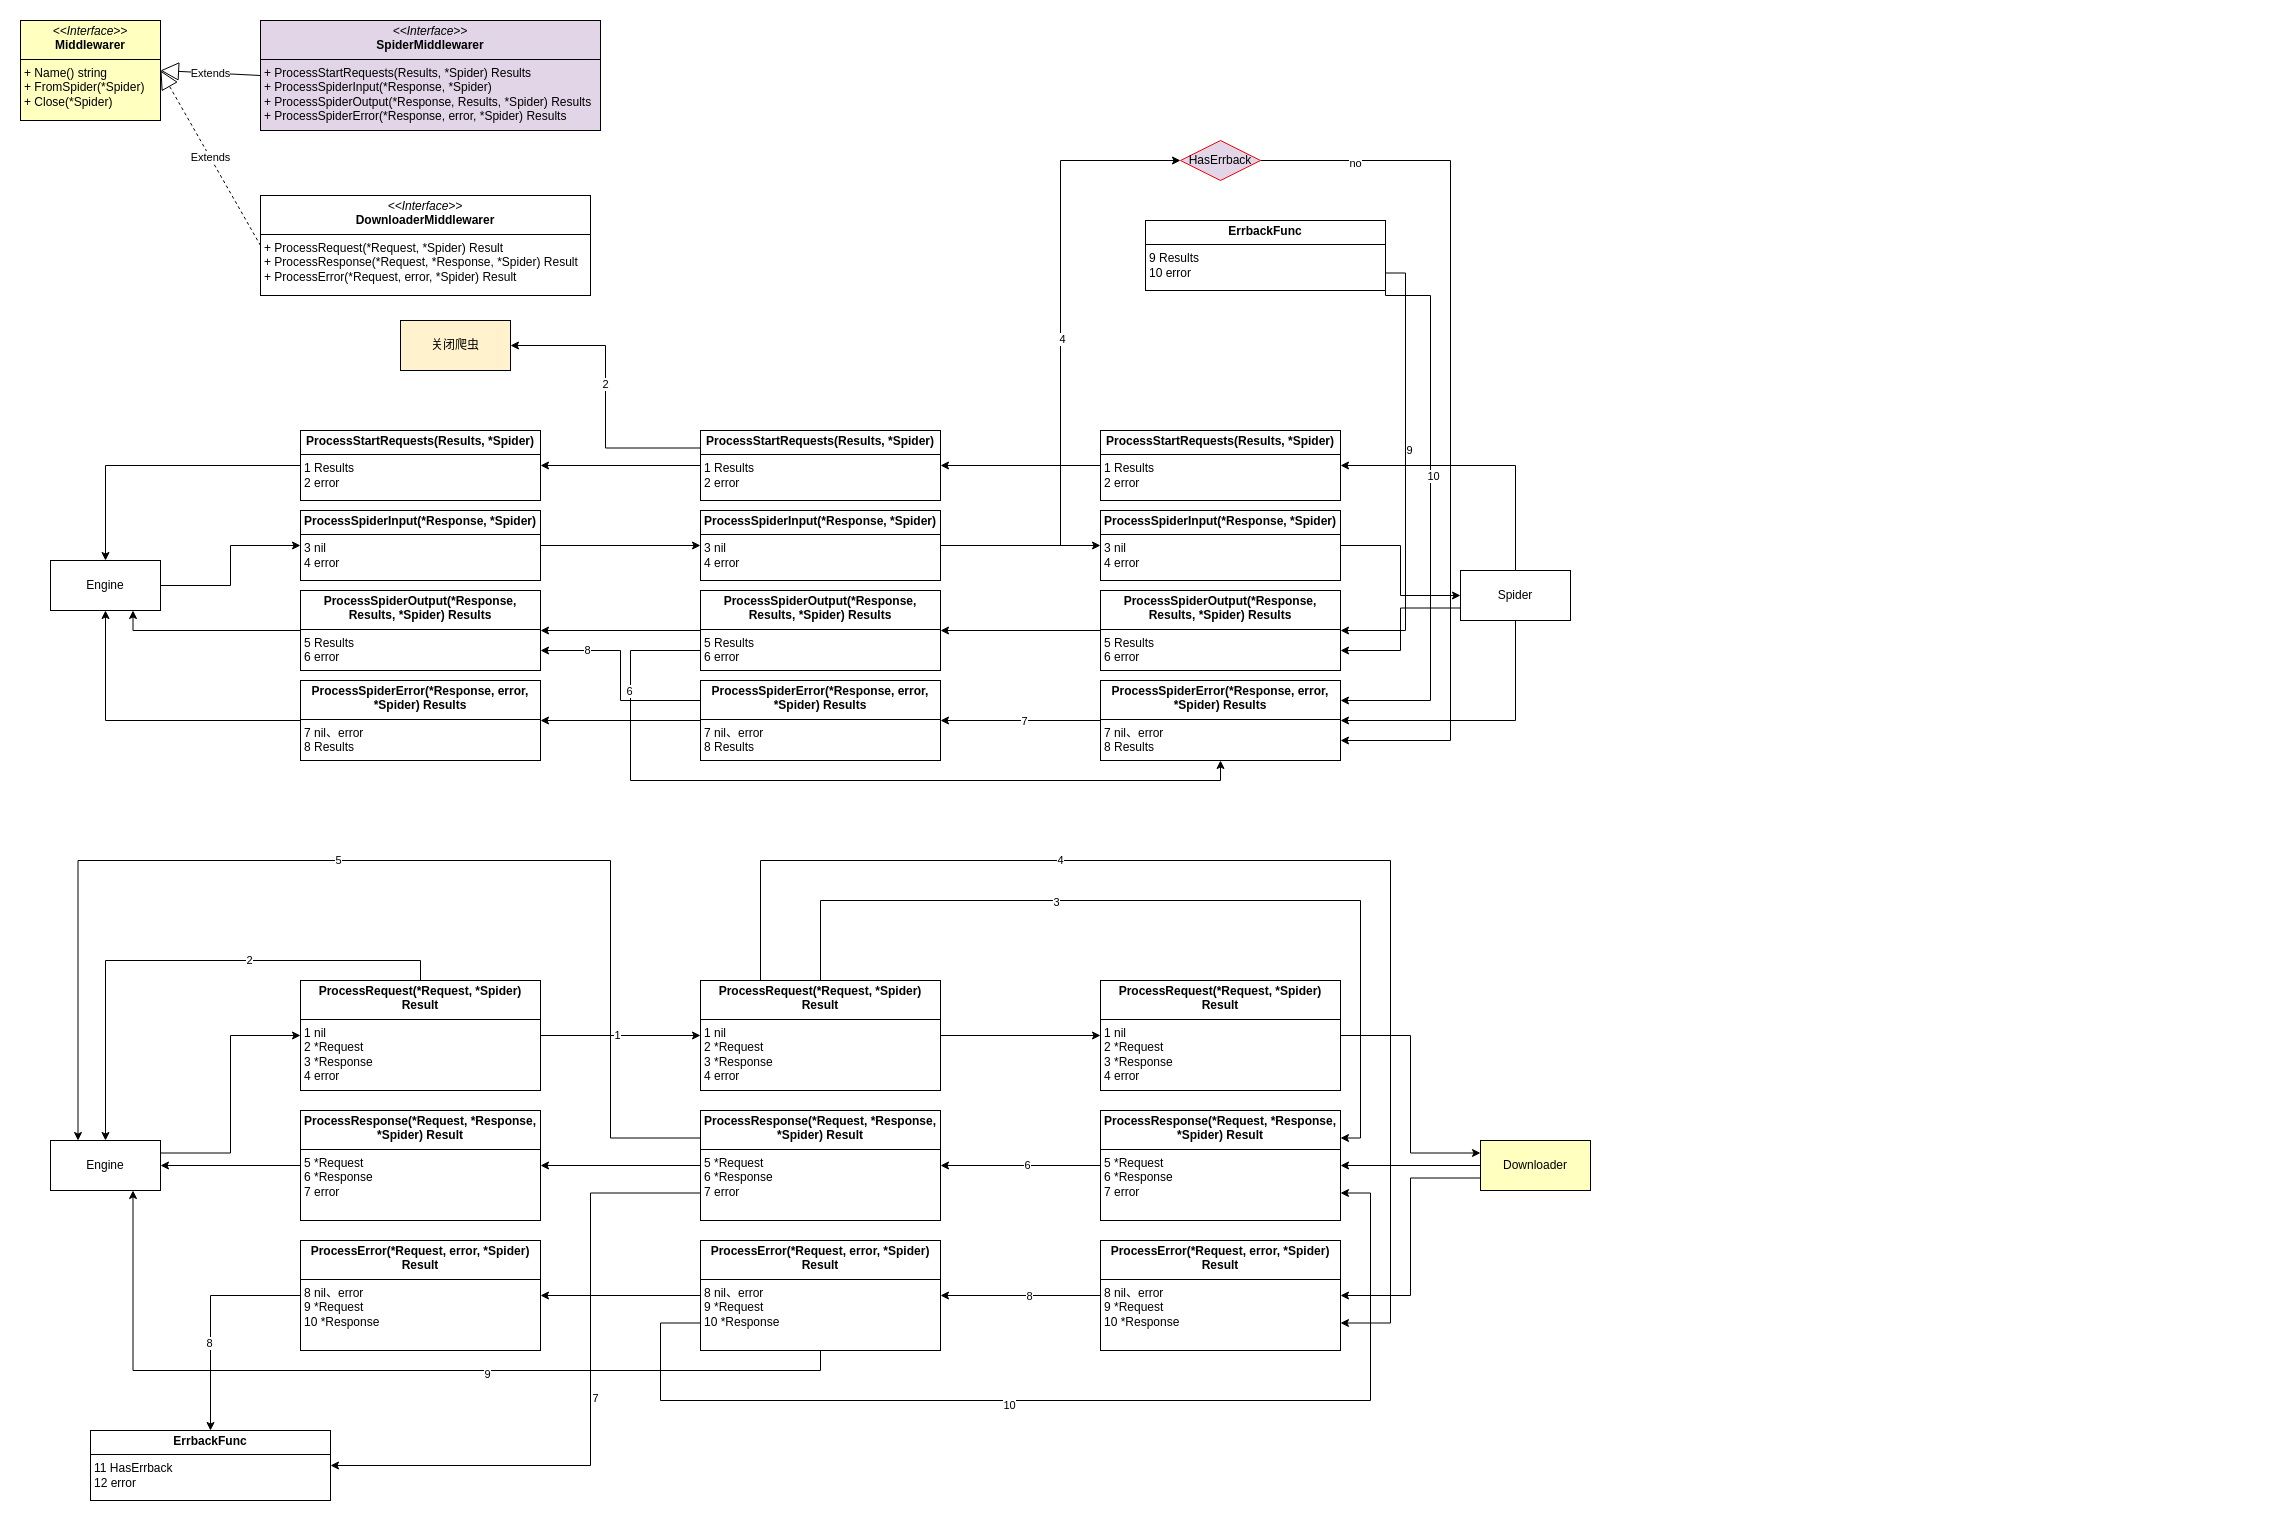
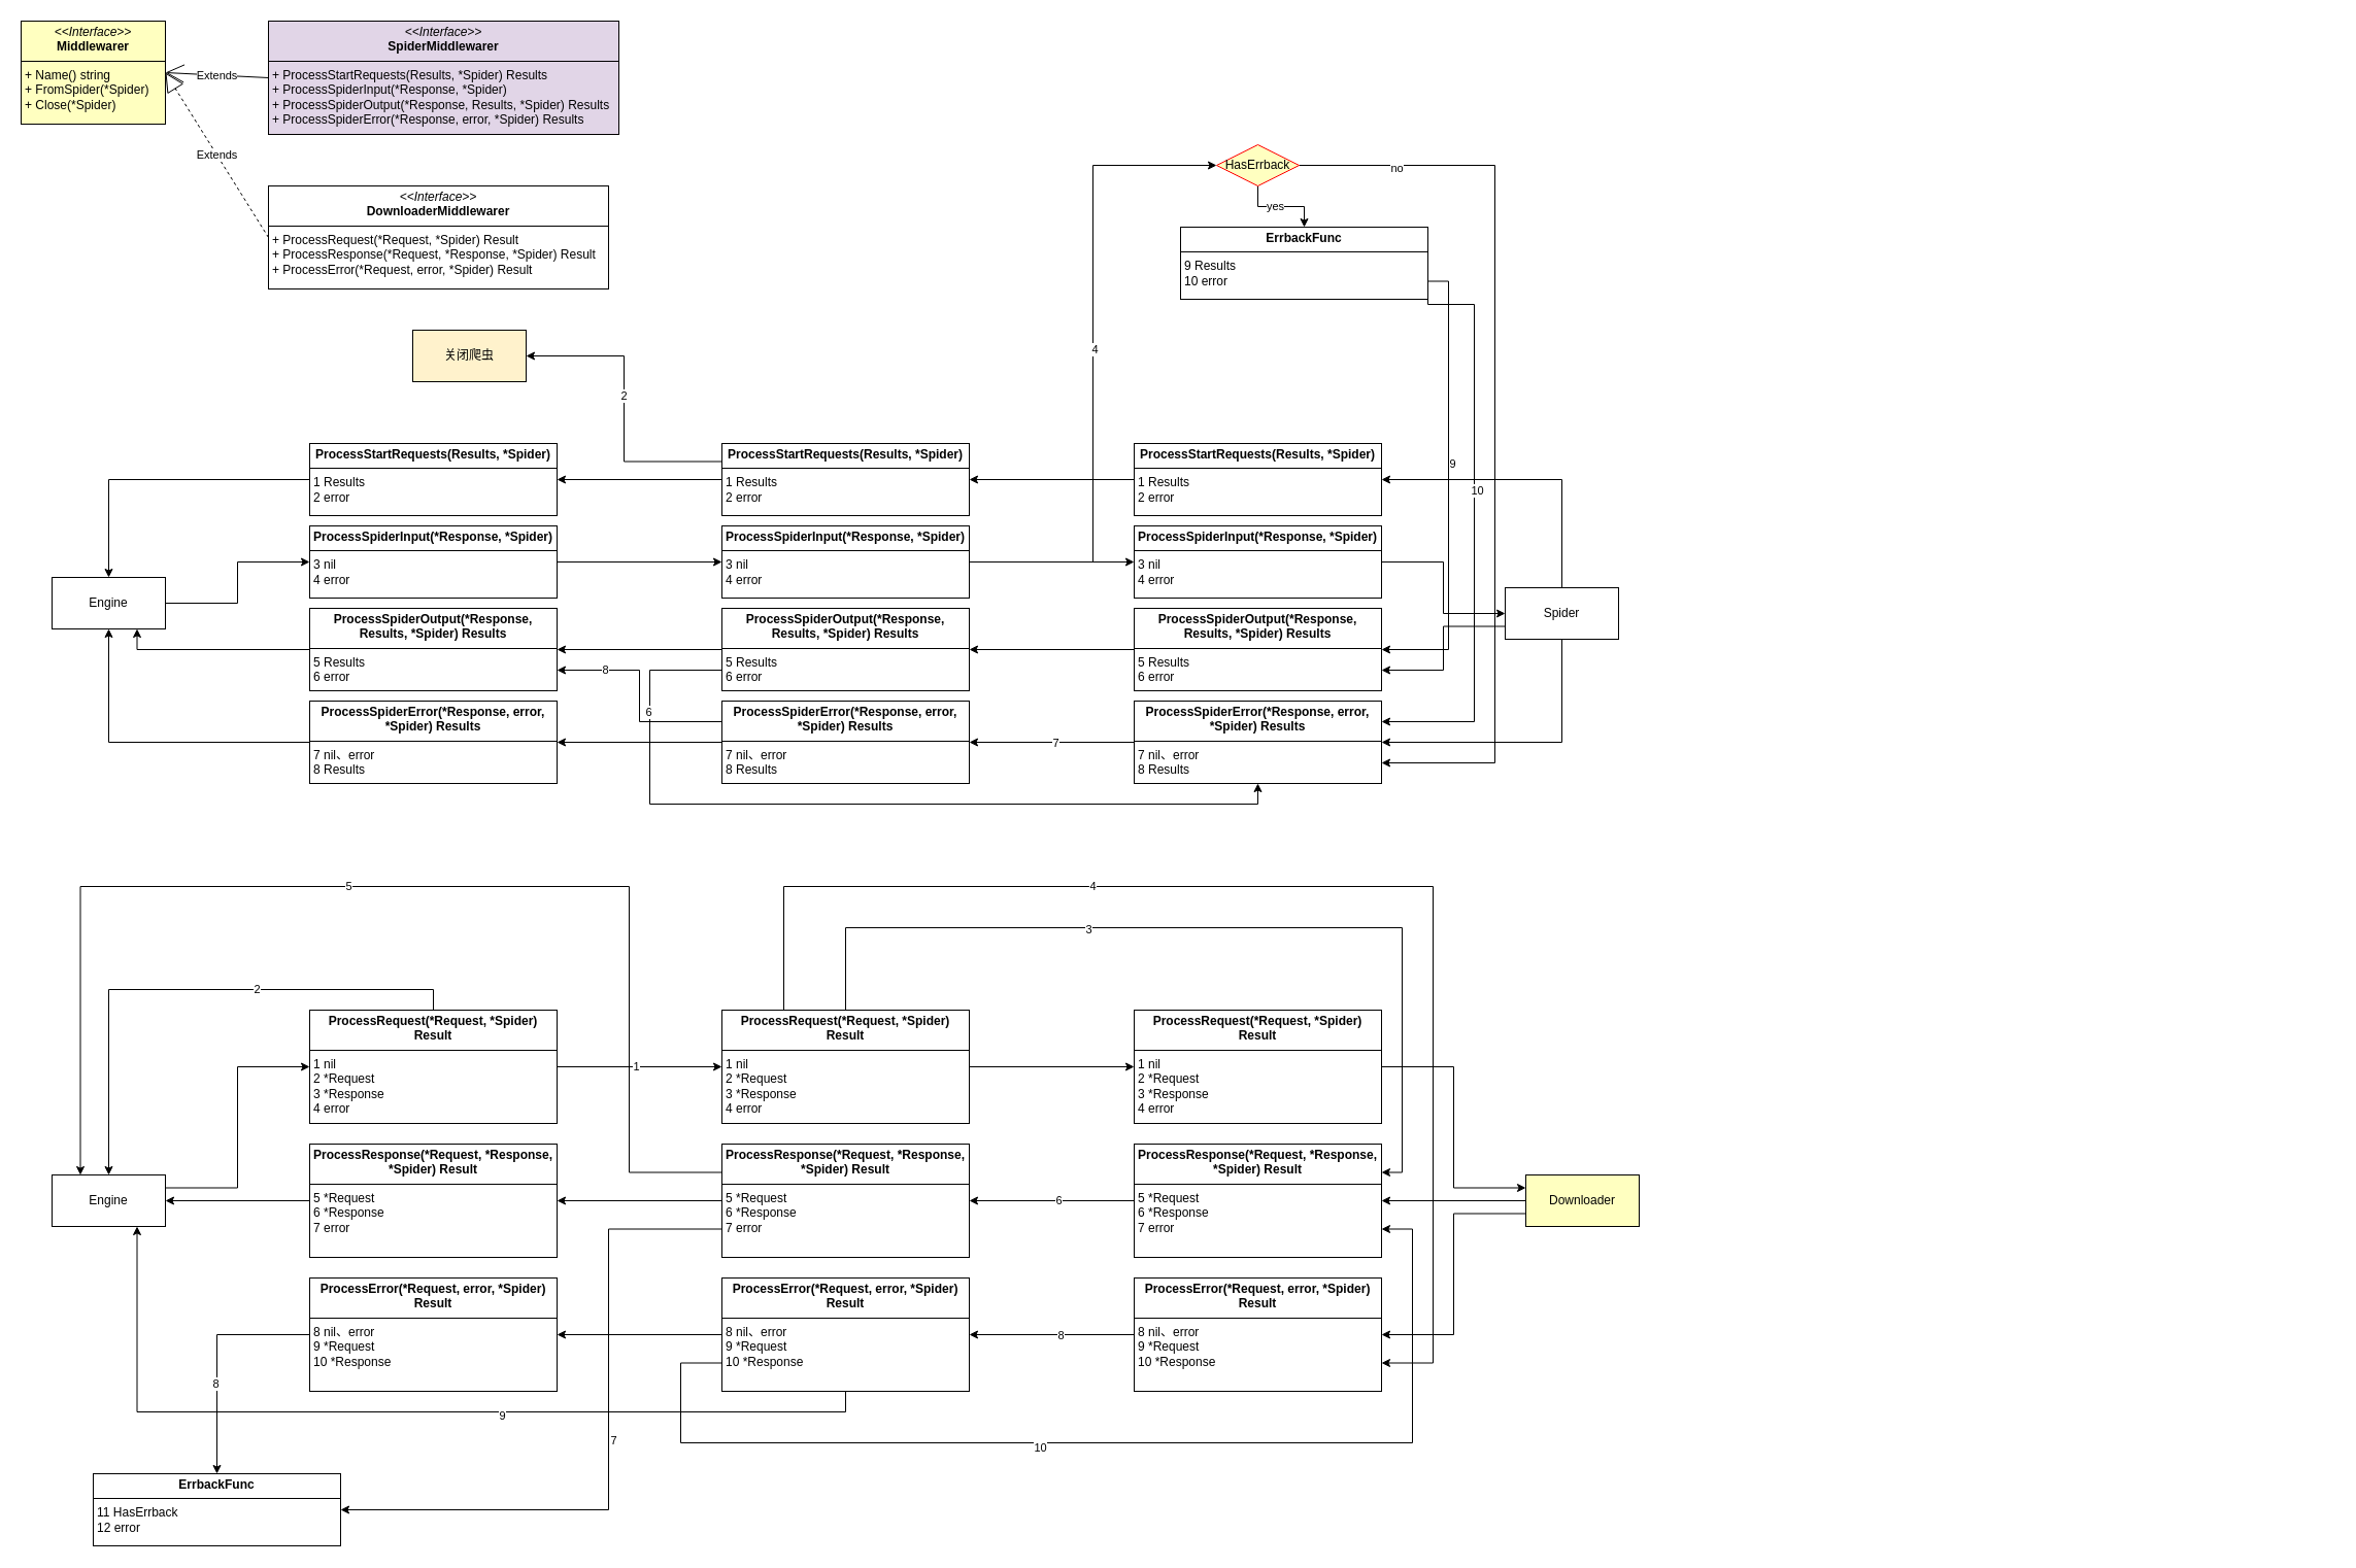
- <mxCell id="5" value="Extends" style="endArrow=block;endSize=16;endFill=0;html=1;rounded=0;exitX=0;exitY=0.5;exitDx=0;exitDy=0;entryX=1;entryY=0.5;entryDx=0;entryDy=0;" edge="1" parent="1" source="2" target="4"><mxGeometry width="160" relative="1" as="geometry"><mxPoint x="300" y="680" as="sourcePoint" /><mxPoint x="460" y="680" as="targetPoint" /></mxGeometry></mxCell>
+ <mxCell id="5" value="Extends" style="endArrow=open;endSize=16;endFill=0;html=1;rounded=0;exitX=0;exitY=0.5;exitDx=0;exitDy=0;entryX=1;entryY=0.5;entryDx=0;entryDy=0;" edge="1" parent="1" source="2" target="4"><mxGeometry width="160" relative="1" as="geometry"><mxPoint x="300" y="680" as="sourcePoint" /><mxPoint x="460" y="680" as="targetPoint" /></mxGeometry></mxCell>
- <mxCell id="51" value="HasErrback" style="rhombus;whiteSpace=wrap;html=1;fontColor=#000000;fillColor=#e1d5e7;strokeColor=#ff0000;" vertex="1" parent="1"><mxGeometry x="1180" y="140" width="80" height="40" as="geometry" /></mxCell>
+ <mxCell id="51" value="HasErrback" style="rhombus;whiteSpace=wrap;html=1;fontColor=#000000;fillColor=#ffffc0;strokeColor=#ff0000;" vertex="1" parent="1"><mxGeometry x="1180" y="140" width="80" height="40" as="geometry" /></mxCell>
+ <mxCell id="47" value="" style="edgeStyle=orthogonalEdgeStyle;rounded=0;orthogonalLoop=1;jettySize=auto;html=1;" edge="1" parent="1" source="51" target="56"><mxGeometry relative="1" as="geometry" /></mxCell>
+ <mxCell id="48" value="yes" style="edgeLabel;html=1;align=center;verticalAlign=middle;resizable=0;points=[];" vertex="1" connectable="0" parent="47"><mxGeometry x="-0.156" y="1" relative="1" as="geometry"><mxPoint as="offset" /></mxGeometry></mxCell>
- <mxCell id="3" value="&lt;p style=&quot;margin:0px;margin-top:4px;text-align:center;&quot;&gt;&lt;i&gt;&amp;lt;&amp;lt;Interface&amp;gt;&amp;gt;&lt;/i&gt;&lt;br&gt;&lt;b&gt;DownloaderMiddlewarer&lt;/b&gt;&lt;/p&gt;&lt;hr size=&quot;1&quot; style=&quot;border-style:solid;&quot;&gt;&lt;p style=&quot;margin:0px;margin-left:4px;&quot;&gt;+ ProcessRequest(*Request, *Spider) Result&lt;br&gt;+ ProcessResponse(&lt;span style=&quot;background-color: transparent; color: light-dark(rgb(0, 0, 0), rgb(255, 255, 255));&quot;&gt;*Request,&lt;/span&gt;&lt;span style=&quot;background-color: transparent; color: light-dark(rgb(0, 0, 0), rgb(255, 255, 255));&quot;&gt;&amp;nbsp;&lt;/span&gt;&lt;span style=&quot;background-color: transparent; color: light-dark(rgb(0, 0, 0), rgb(255, 255, 255));&quot;&gt;*Response, *Spider) Result&lt;/span&gt;&lt;/p&gt;&lt;p style=&quot;margin:0px;margin-left:4px;&quot;&gt;+&amp;nbsp;ProcessError(*Request, error, *Spider) Result&lt;/p&gt;" style="verticalAlign=top;align=left;overflow=fill;html=1;whiteSpace=wrap;" vertex="1" parent="1"><mxGeometry x="260" y="195" width="330" height="100" as="geometry" /></mxCell>
+ <mxCell id="3" value="&lt;p style=&quot;margin:0px;margin-top:4px;text-align:center;&quot;&gt;&lt;i&gt;&amp;lt;&amp;lt;Interface&amp;gt;&amp;gt;&lt;/i&gt;&lt;br&gt;&lt;b&gt;DownloaderMiddlewarer&lt;/b&gt;&lt;/p&gt;&lt;hr size=&quot;1&quot; style=&quot;border-style:solid;&quot;&gt;&lt;p style=&quot;margin:0px;margin-left:4px;&quot;&gt;+ ProcessRequest(*Request, *Spider) Result&lt;br&gt;+ ProcessResponse(&lt;span style=&quot;background-color: transparent; color: light-dark(rgb(0, 0, 0), rgb(255, 255, 255));&quot;&gt;*Request,&lt;/span&gt;&lt;span style=&quot;background-color: transparent; color: light-dark(rgb(0, 0, 0), rgb(255, 255, 255));&quot;&gt;&amp;nbsp;&lt;/span&gt;&lt;span style=&quot;background-color: transparent; color: light-dark(rgb(0, 0, 0), rgb(255, 255, 255));&quot;&gt;*Response, *Spider) Result&lt;/span&gt;&lt;/p&gt;&lt;p style=&quot;margin:0px;margin-left:4px;&quot;&gt;+&amp;nbsp;ProcessError(*Request, error, *Spider) Result&lt;/p&gt;" style="verticalAlign=top;align=left;overflow=fill;html=1;whiteSpace=wrap;" vertex="1" parent="1"><mxGeometry x="260" y="180" width="330" height="100" as="geometry" /></mxCell>
